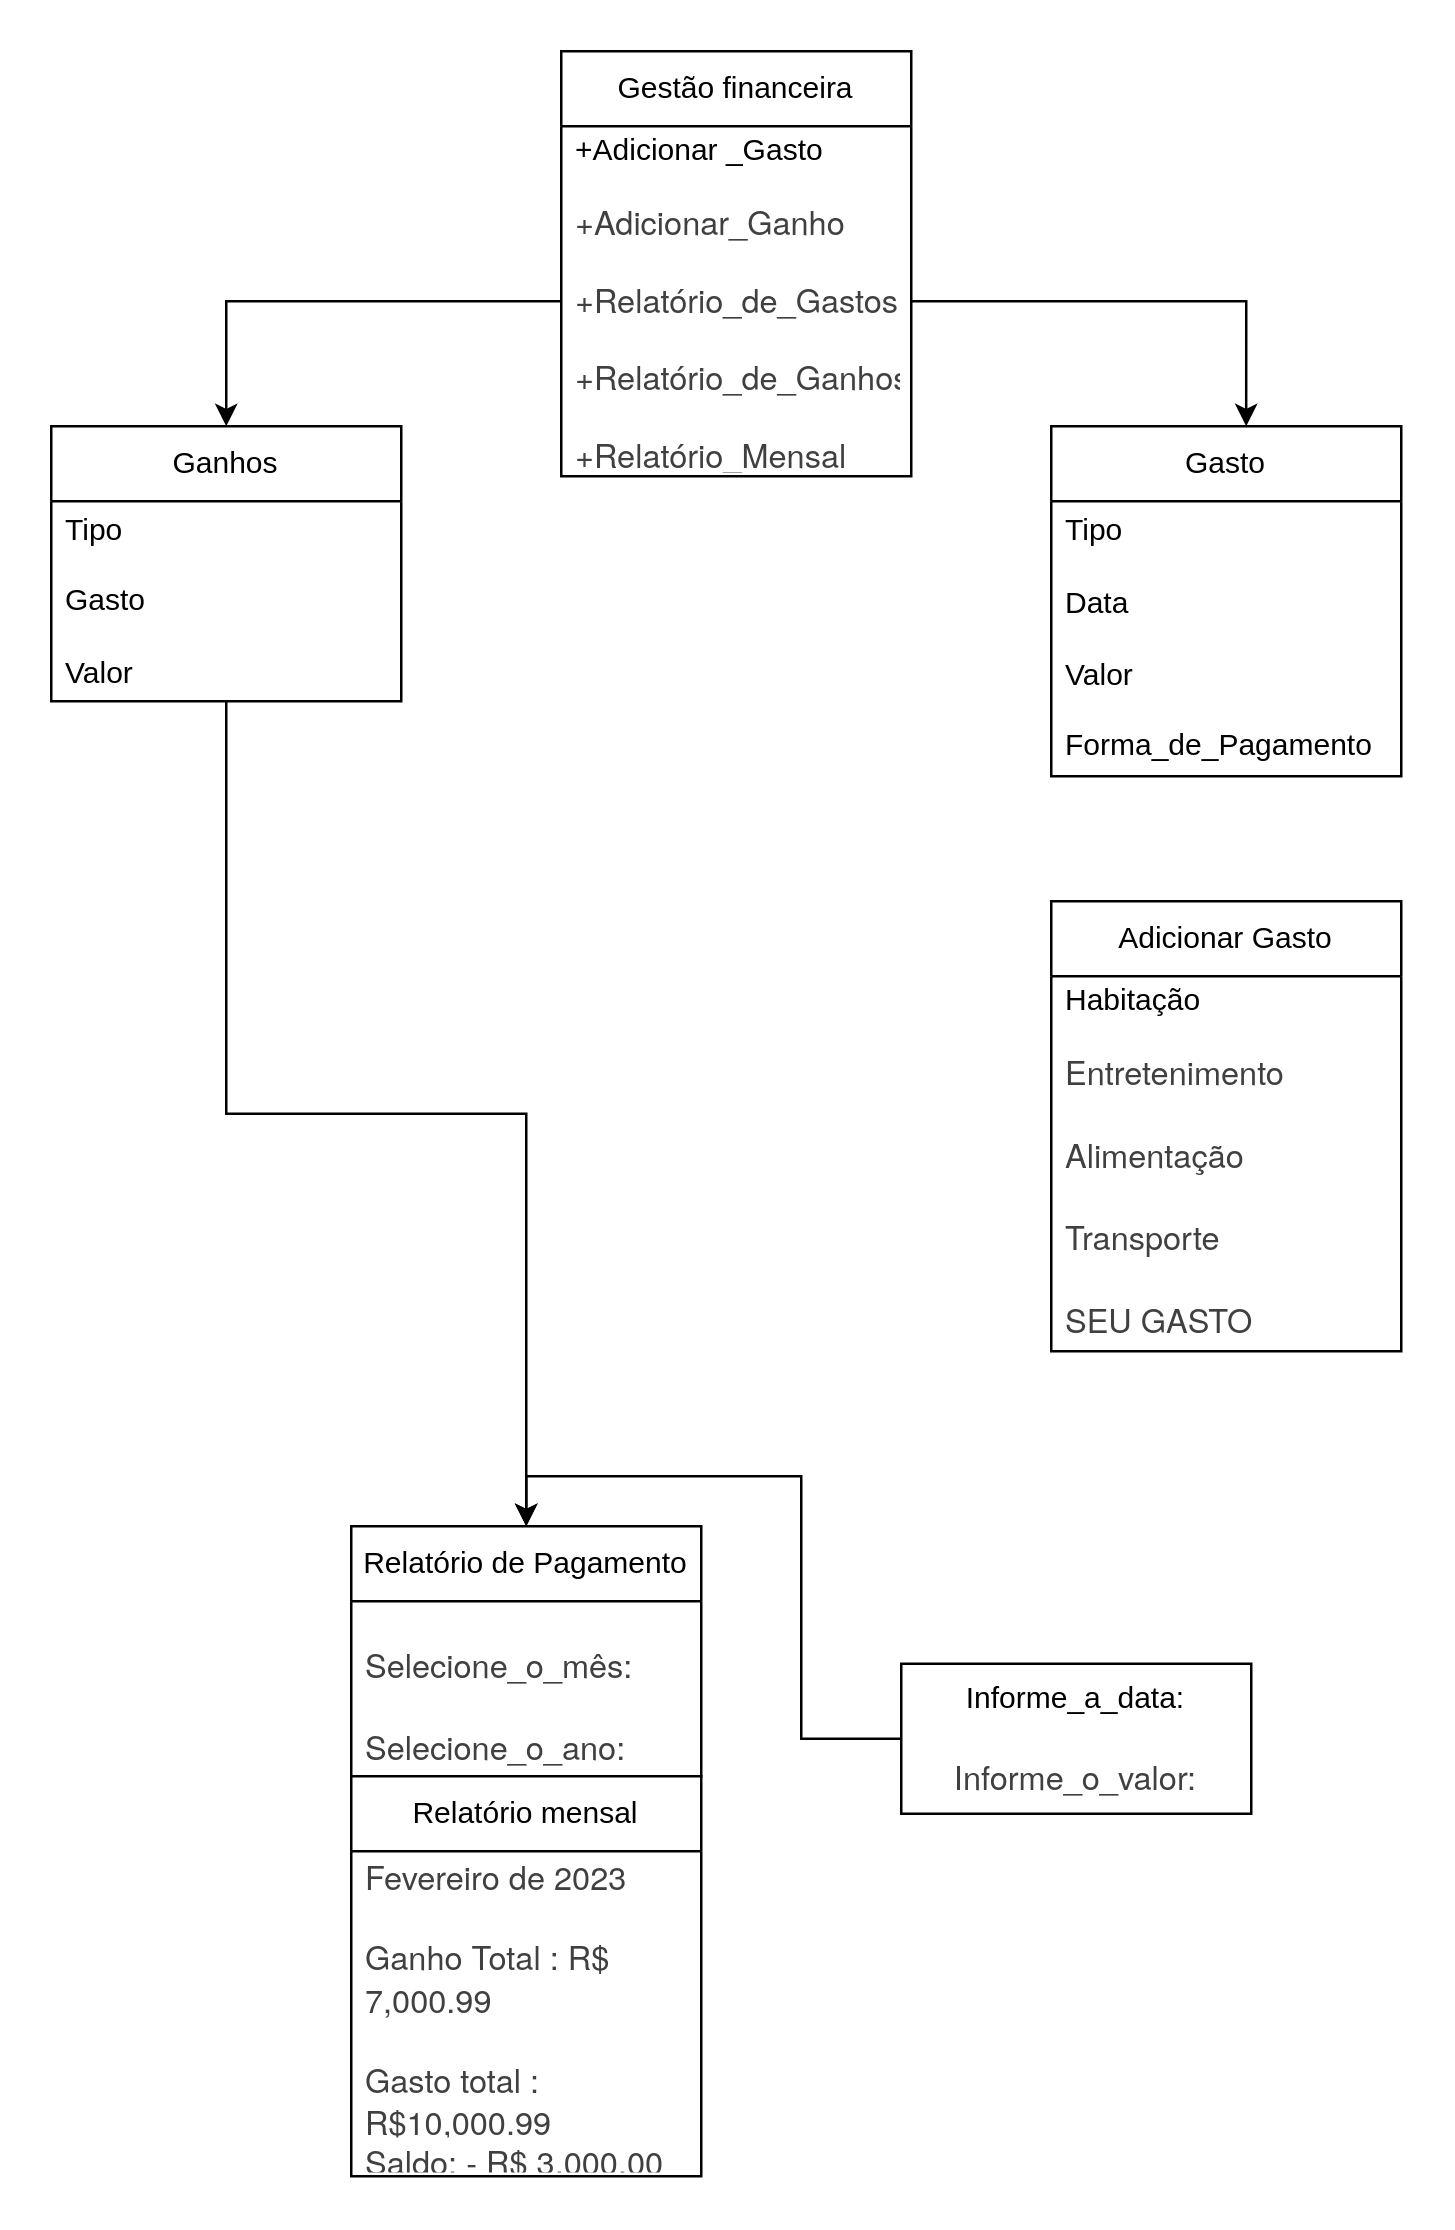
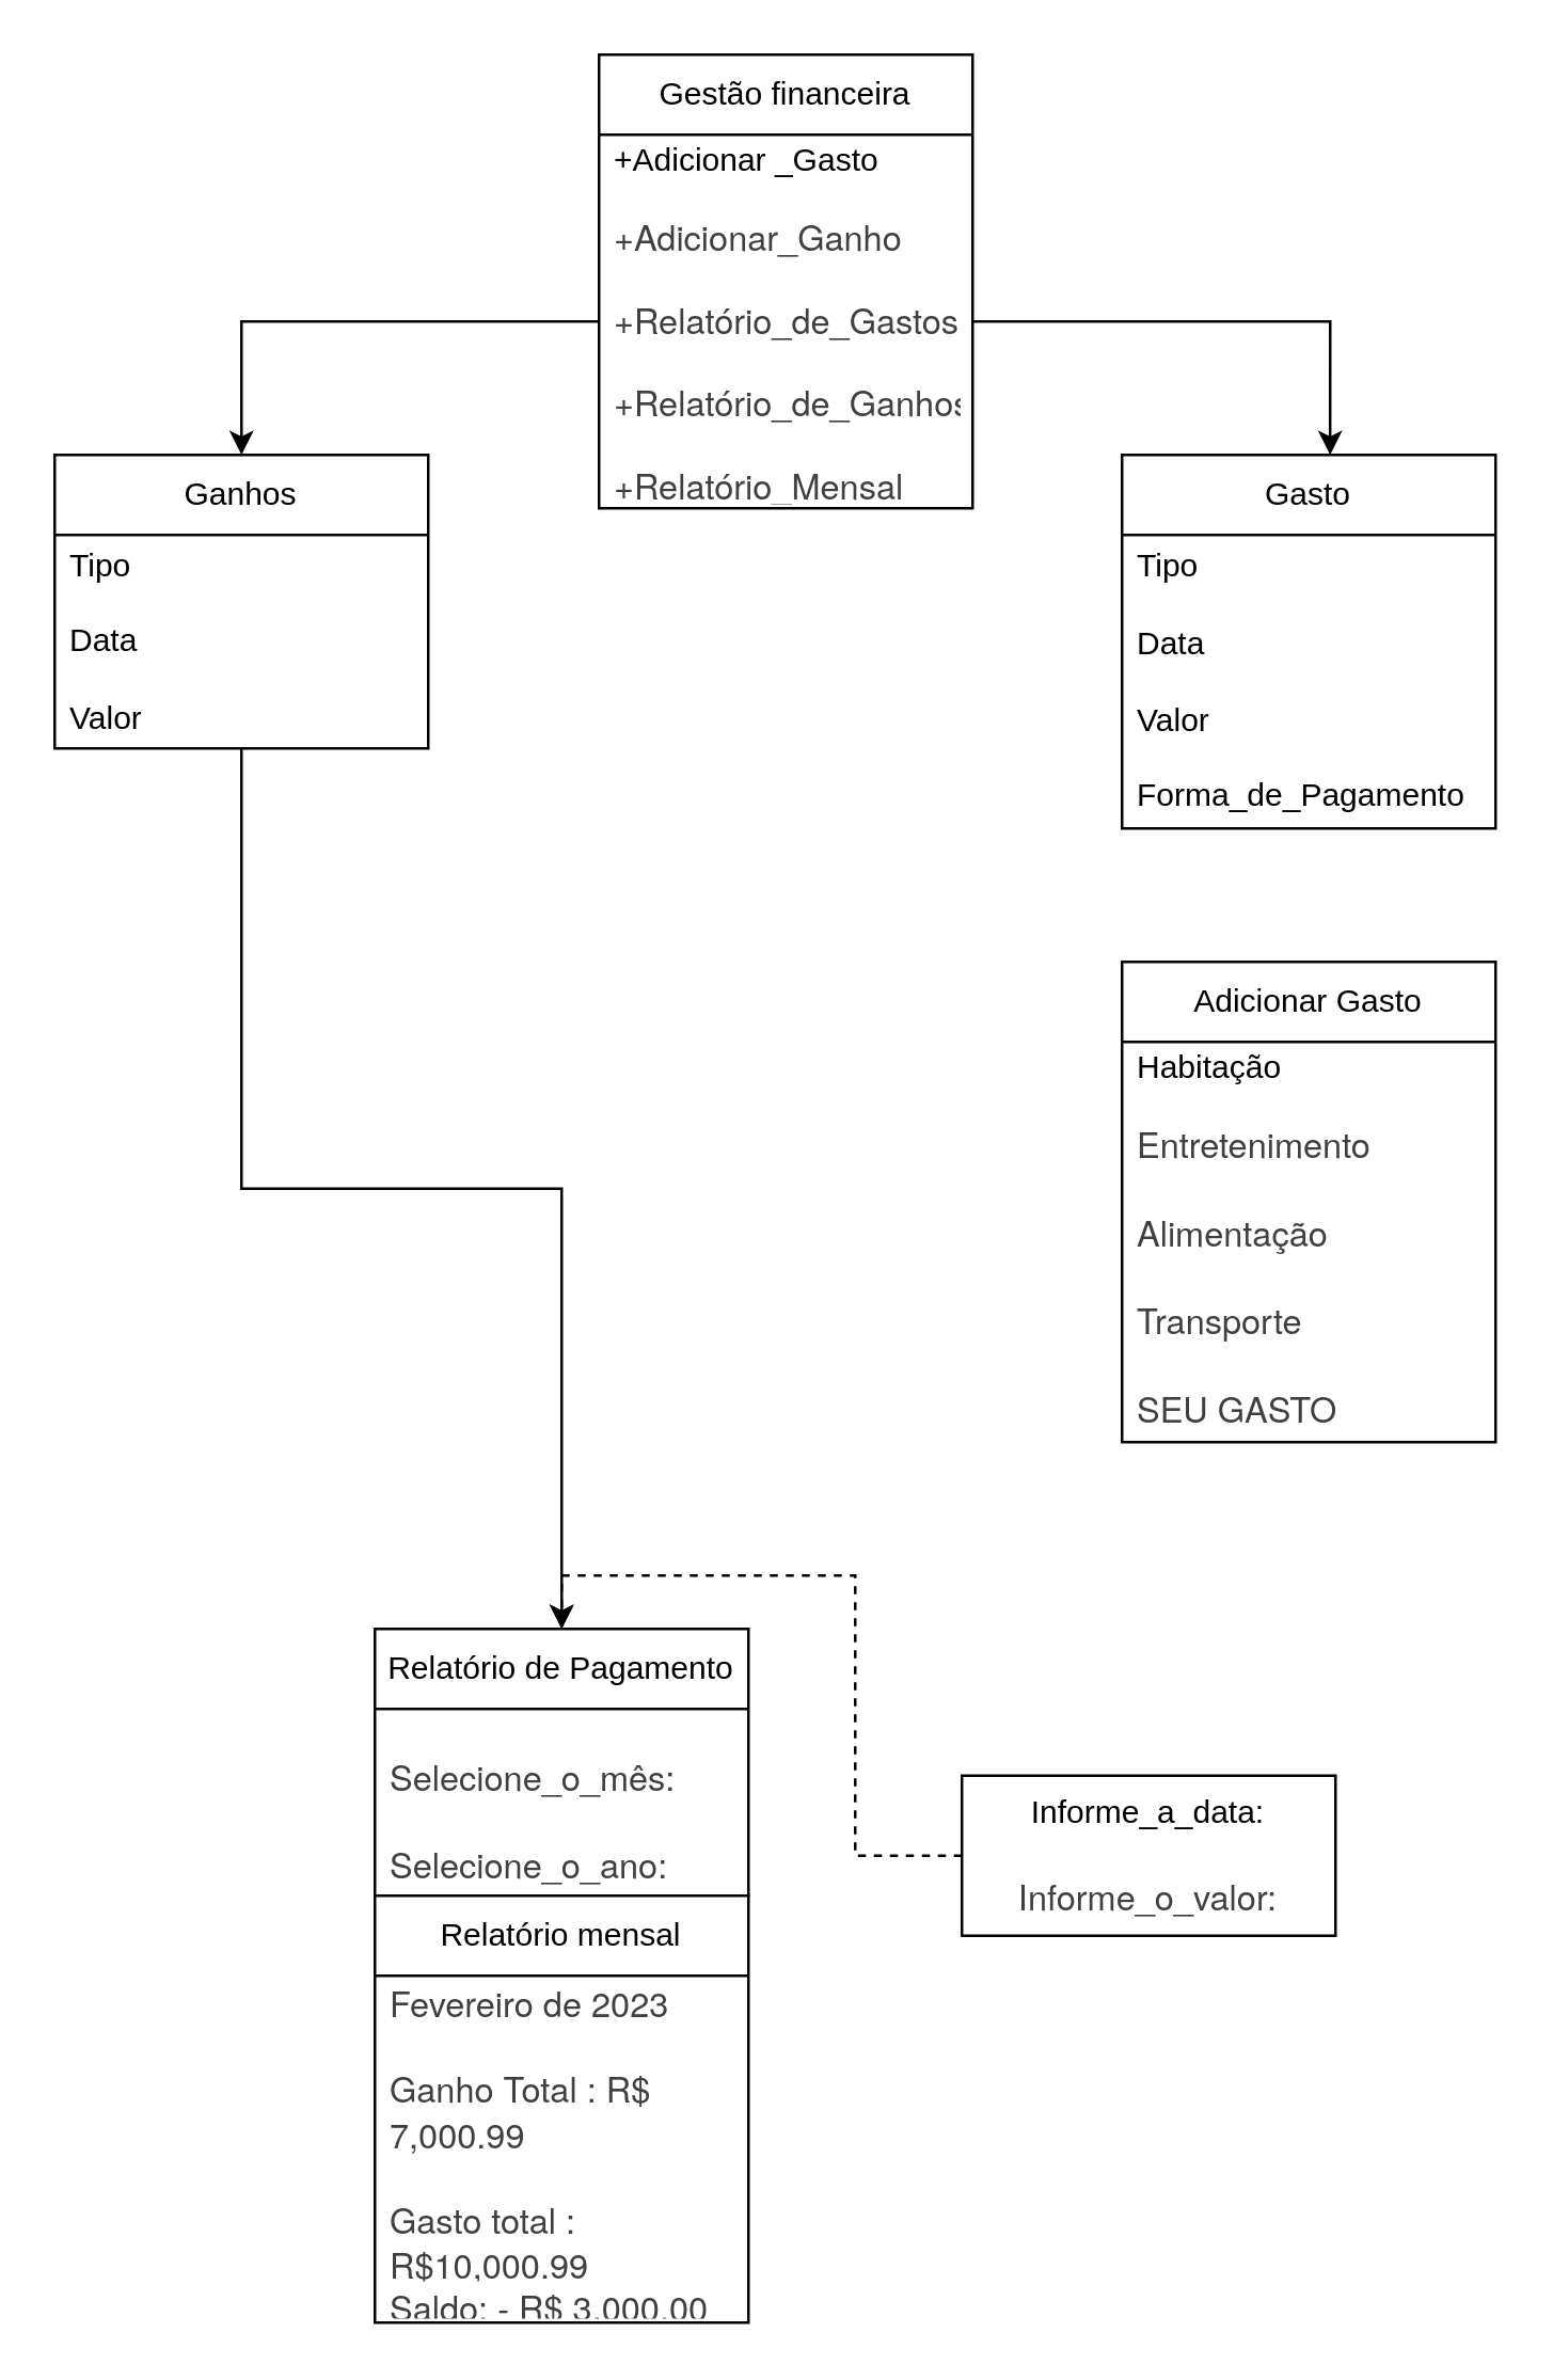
- <mxCell id="4" value="Tipo&lt;br&gt;&lt;br&gt;Gasto&lt;br&gt;&lt;br&gt;Valor" style="text;strokeColor=none;fillColor=none;align=left;verticalAlign=middle;spacingLeft=4;spacingRight=4;overflow=hidden;points=[[0,0.5],[1,0.5]];portConstraint=eastwest;rotatable=0;whiteSpace=wrap;html=1;" parent="3" vertex="1"><mxGeometry y="30" width="140" height="80" as="geometry" /></mxCell>
+ <mxCell id="4" value="Tipo&lt;br&gt;&lt;br&gt;Data&lt;br&gt;&lt;br&gt;Valor" style="text;strokeColor=none;fillColor=none;align=left;verticalAlign=middle;spacingLeft=4;spacingRight=4;overflow=hidden;points=[[0,0.5],[1,0.5]];portConstraint=eastwest;rotatable=0;whiteSpace=wrap;html=1;" parent="3" vertex="1"><mxGeometry y="30" width="140" height="80" as="geometry" /></mxCell>
- <mxCell id="17" style="edgeStyle=orthogonalEdgeStyle;rounded=0;orthogonalLoop=1;jettySize=auto;html=1;entryX=0.5;entryY=0;entryDx=0;entryDy=0;" edge="1" parent="1" source="18" target="11"><mxGeometry relative="1" as="geometry" /></mxCell>
+ <mxCell id="17" style="edgeStyle=orthogonalEdgeStyle;rounded=0;orthogonalLoop=1;jettySize=auto;html=1;entryX=0.5;entryY=0;entryDx=0;entryDy=0;dashed=1;" edge="1" parent="1" source="18" target="11"><mxGeometry relative="1" as="geometry" /></mxCell>
